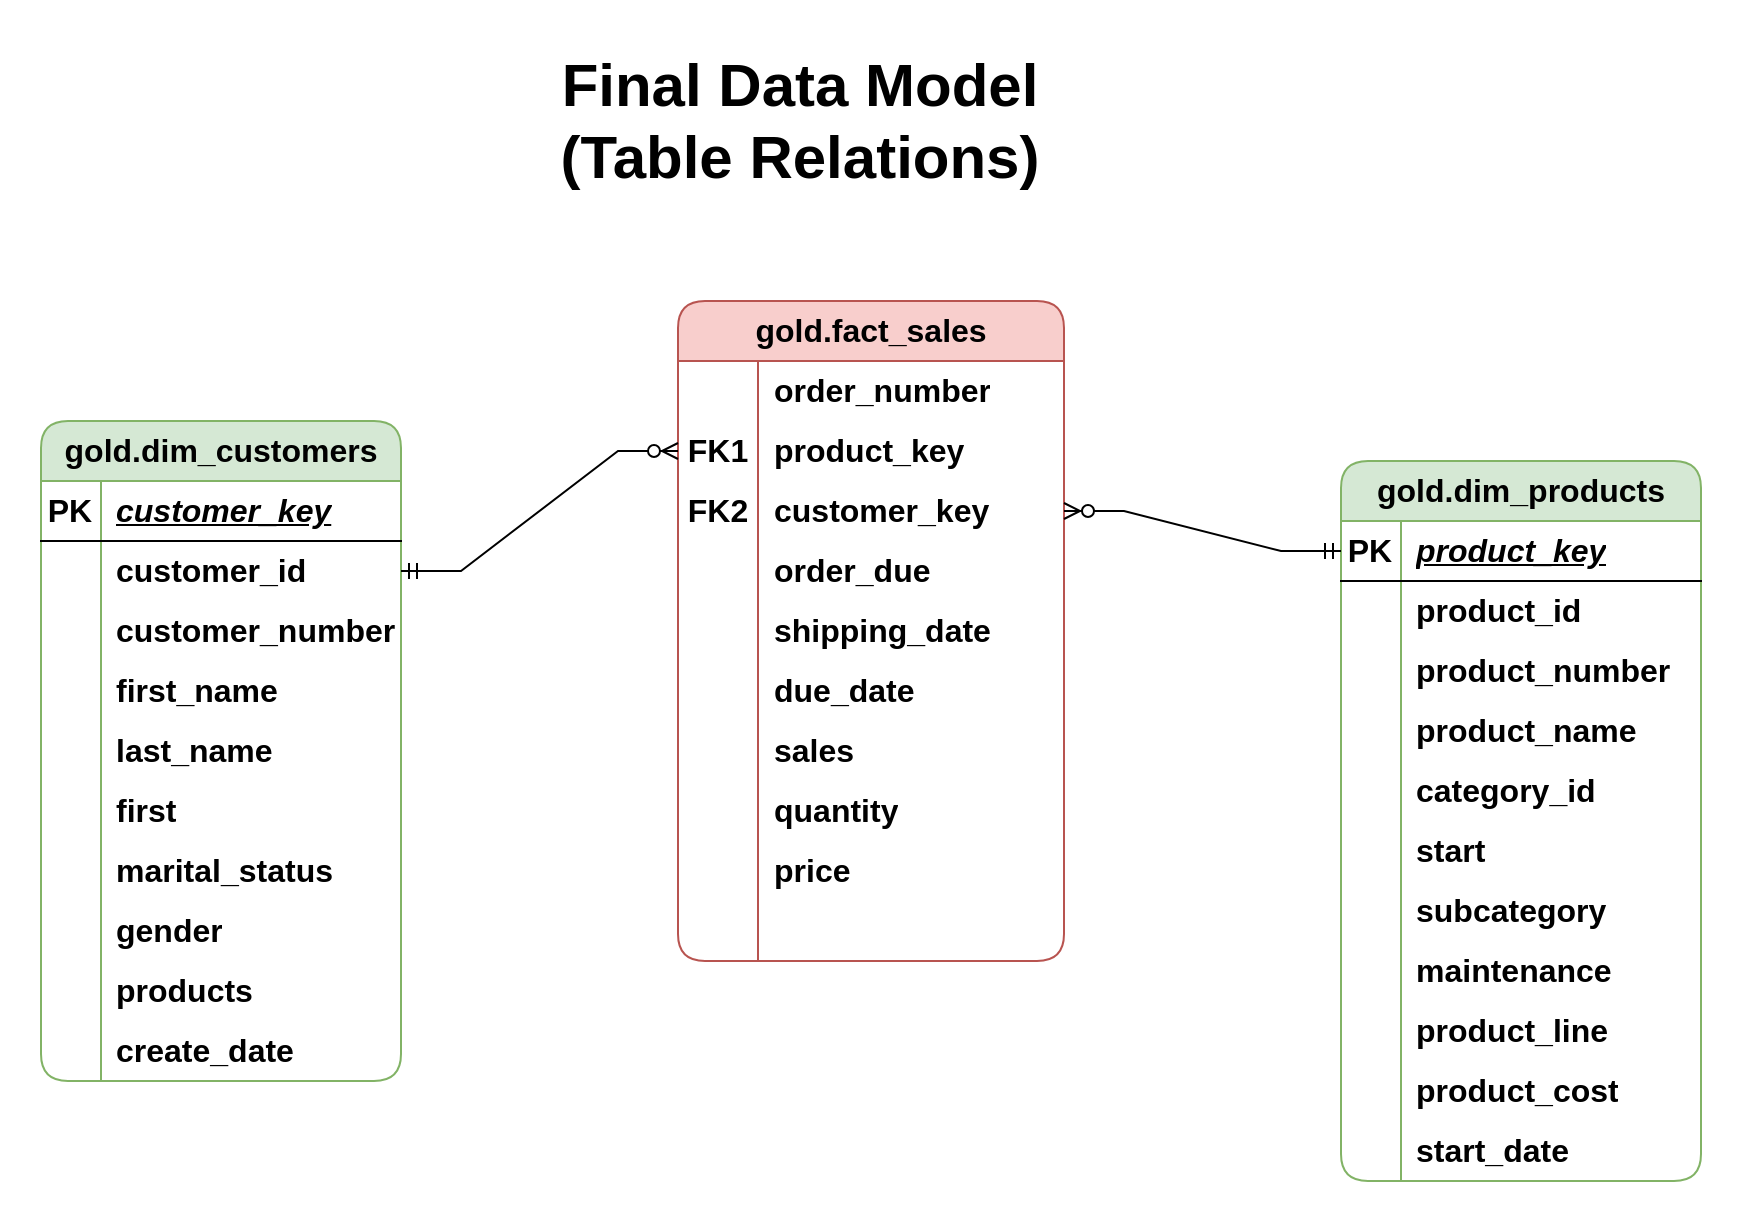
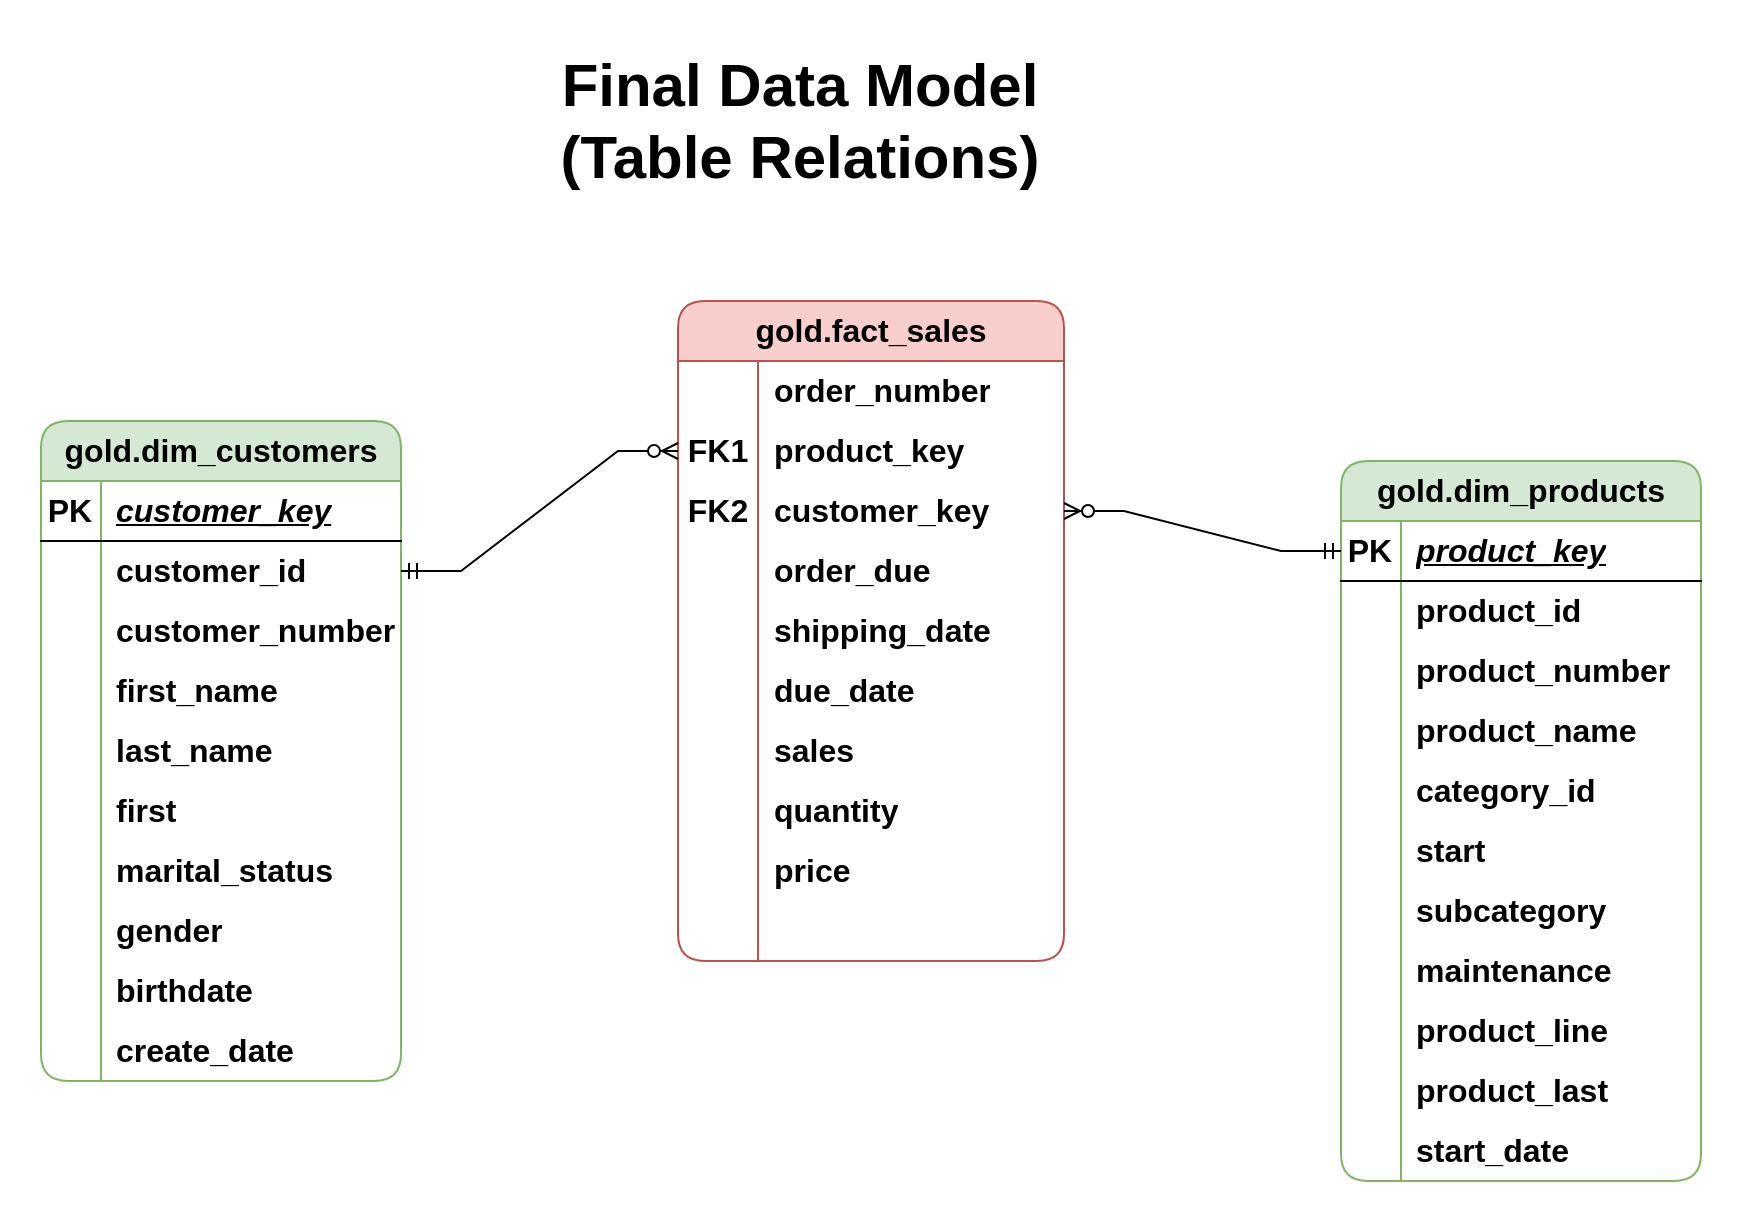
- <mxCell id="29" value="&lt;b&gt;products&lt;/b&gt;" style="shape=partialRectangle;connectable=0;fillColor=none;top=0;left=0;bottom=0;right=0;align=left;spacingLeft=6;overflow=hidden;whiteSpace=wrap;html=1;fontSize=16;" parent="27" vertex="1"><mxGeometry x="30" width="150" height="30" as="geometry"><mxRectangle width="150" height="30" as="alternateBounds" /></mxGeometry></mxCell>
+ <mxCell id="29" value="&lt;b&gt;birthdate&lt;/b&gt;" style="shape=partialRectangle;connectable=0;fillColor=none;top=0;left=0;bottom=0;right=0;align=left;spacingLeft=6;overflow=hidden;whiteSpace=wrap;html=1;fontSize=16;" parent="27" vertex="1"><mxGeometry x="30" width="150" height="30" as="geometry"><mxRectangle width="150" height="30" as="alternateBounds" /></mxGeometry></mxCell>
- <mxCell id="63" value="&lt;b&gt;product_cost&lt;/b&gt;" style="shape=partialRectangle;connectable=0;fillColor=none;top=0;left=0;bottom=0;right=0;align=left;spacingLeft=6;overflow=hidden;whiteSpace=wrap;html=1;fontSize=16;" parent="61" vertex="1"><mxGeometry x="30" width="150" height="30" as="geometry"><mxRectangle width="150" height="30" as="alternateBounds" /></mxGeometry></mxCell>
+ <mxCell id="63" value="&lt;b&gt;product_last&lt;/b&gt;" style="shape=partialRectangle;connectable=0;fillColor=none;top=0;left=0;bottom=0;right=0;align=left;spacingLeft=6;overflow=hidden;whiteSpace=wrap;html=1;fontSize=16;" parent="61" vertex="1"><mxGeometry x="30" width="150" height="30" as="geometry"><mxRectangle width="150" height="30" as="alternateBounds" /></mxGeometry></mxCell>
